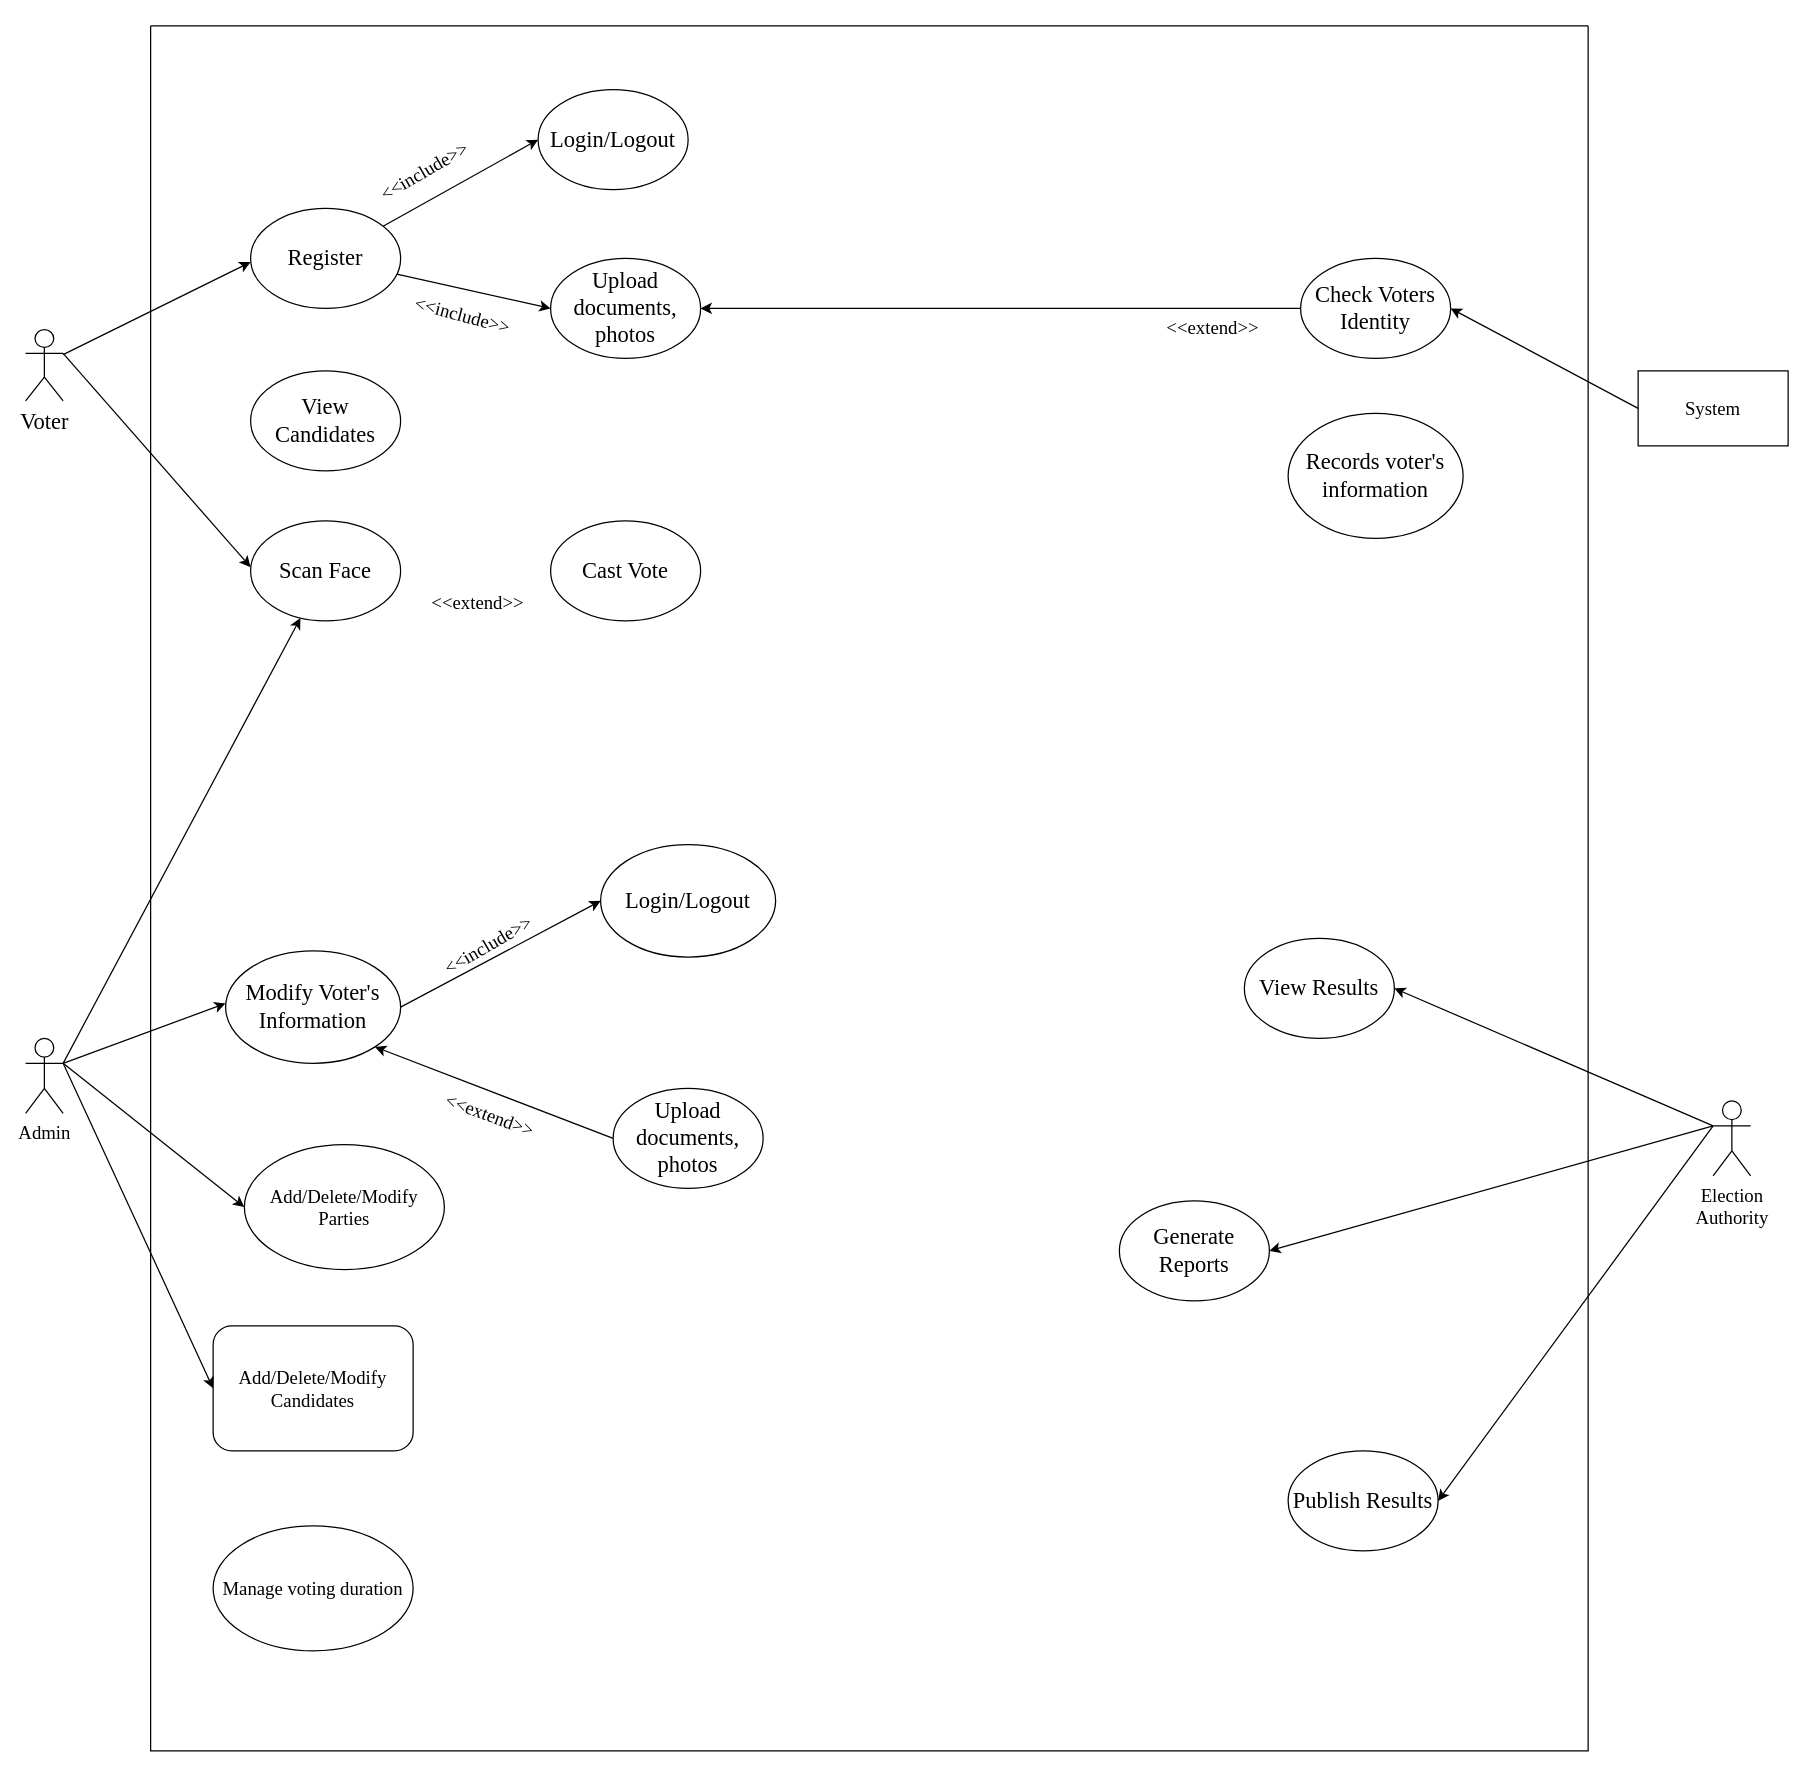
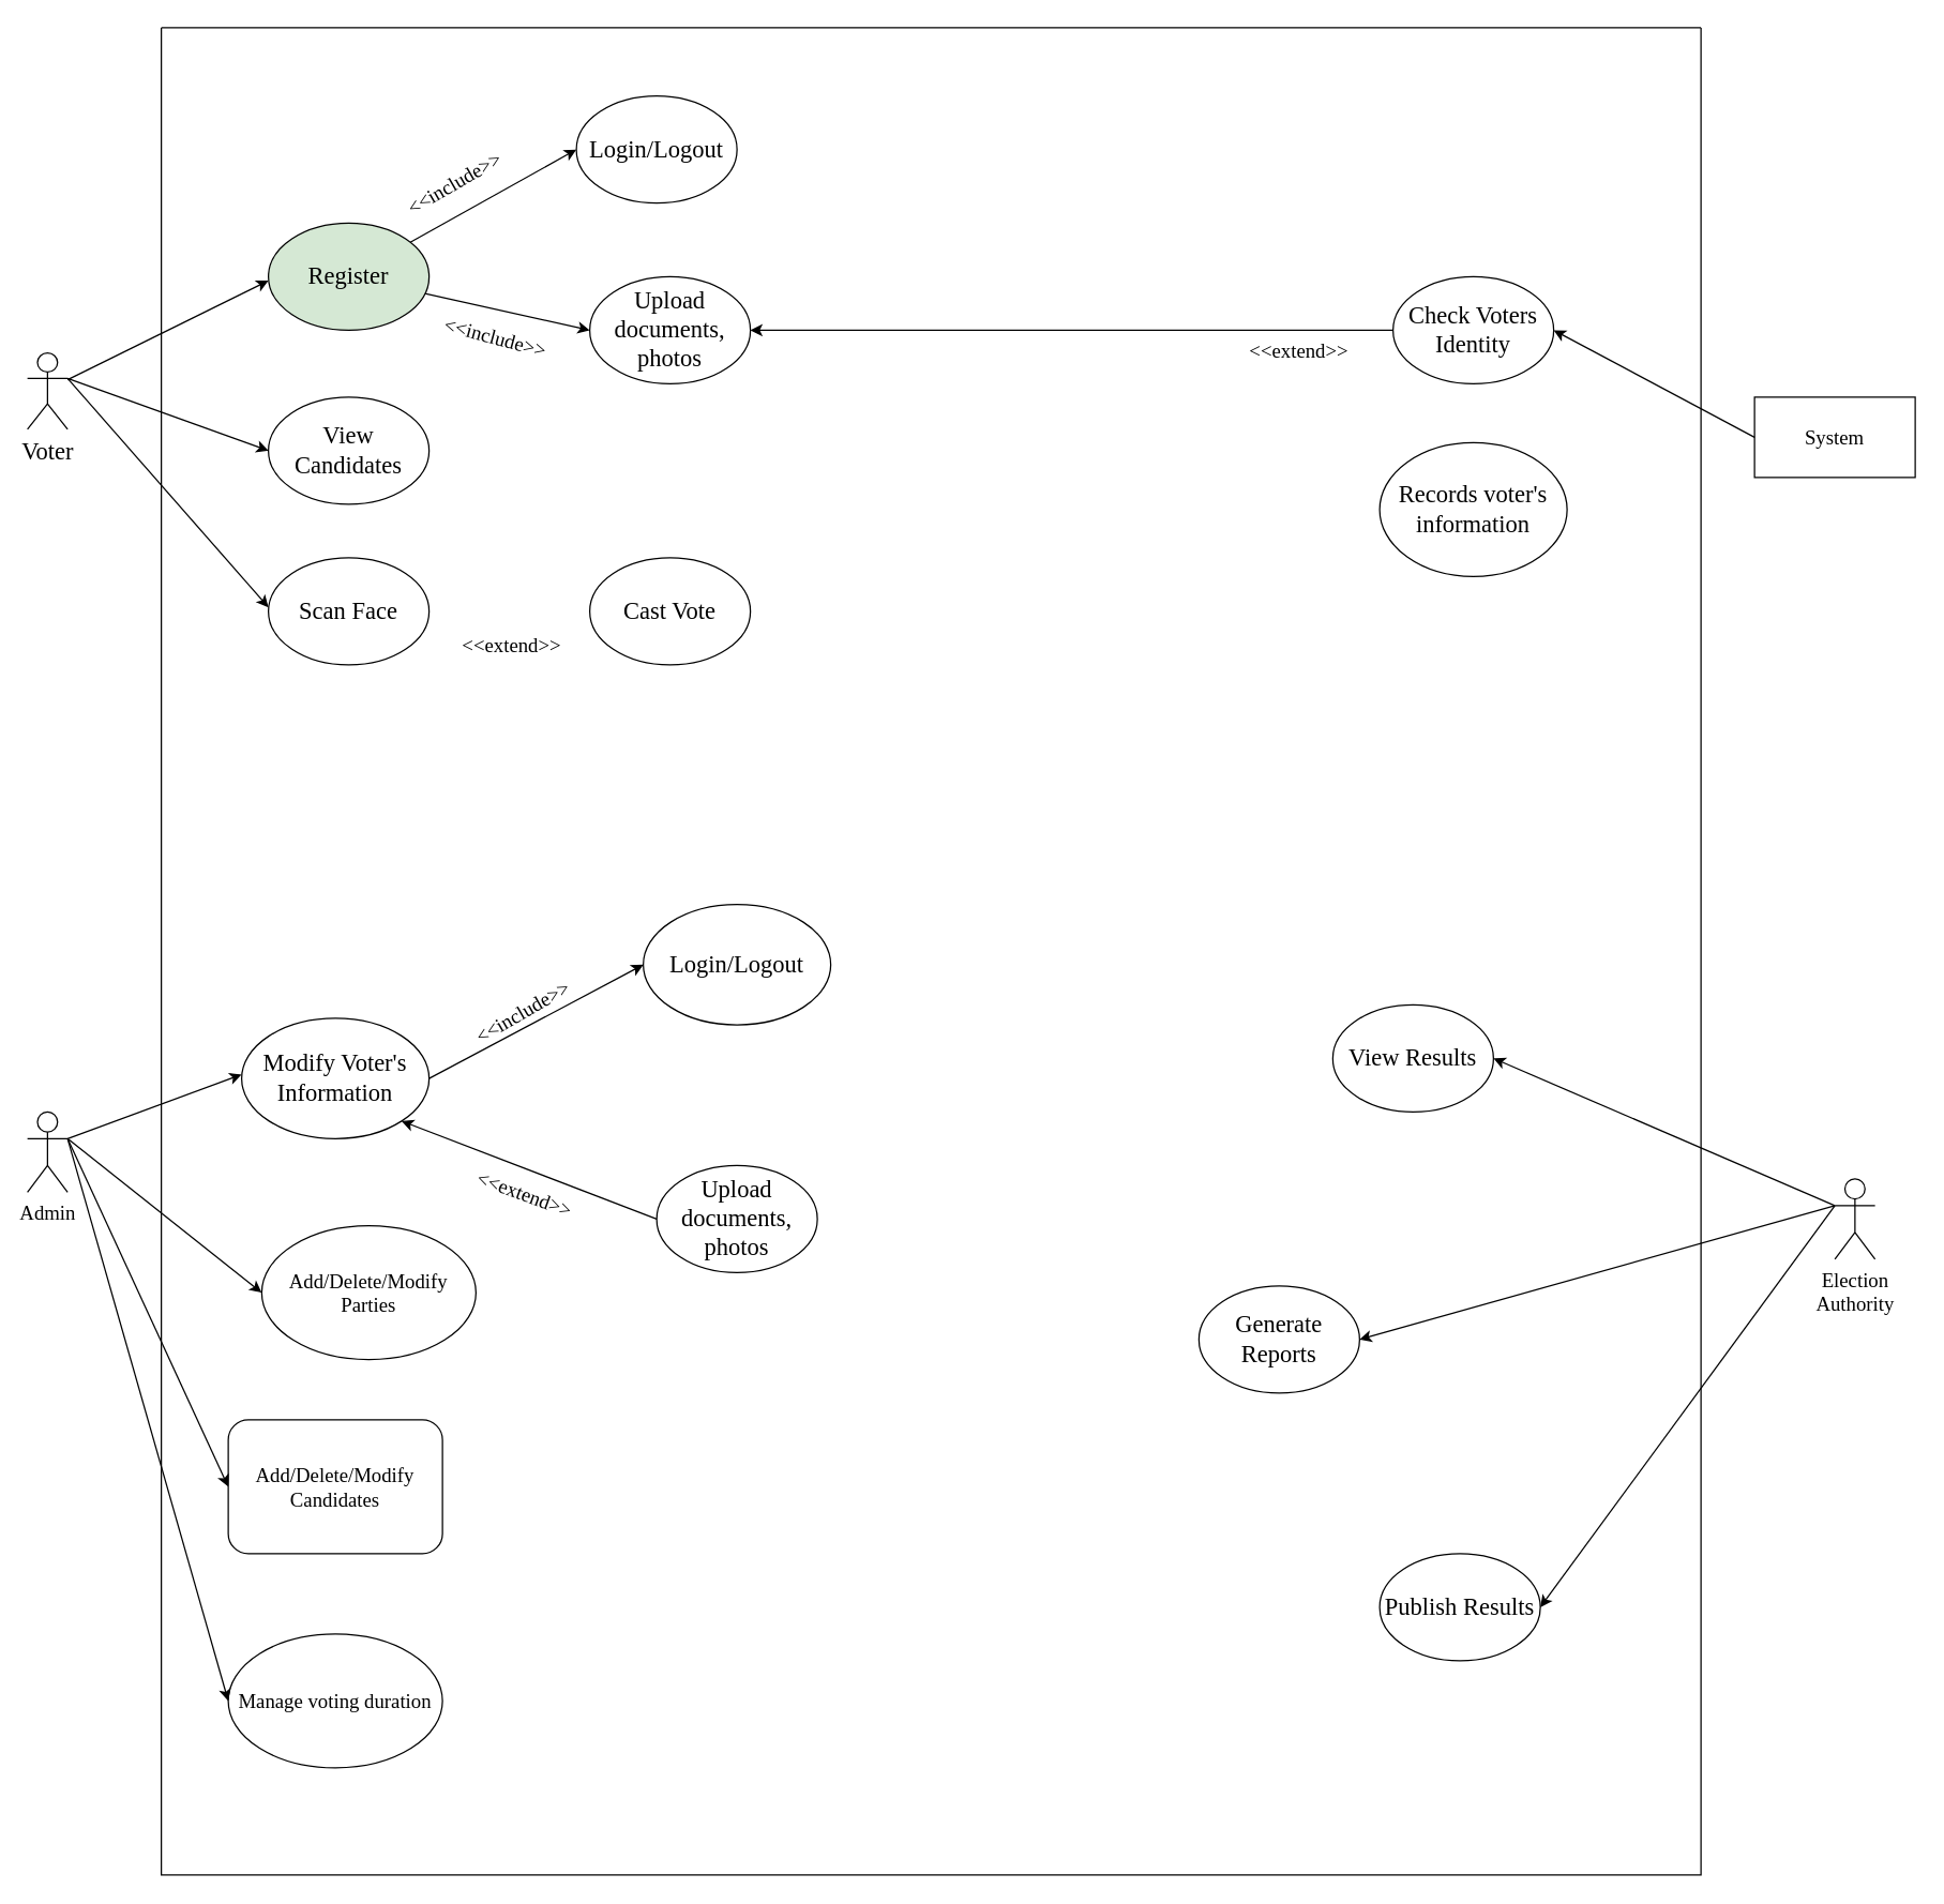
- <mxCell id="3" value="Register" style="ellipse;whiteSpace=wrap;html=1;fontFamily=Times New Roman;fontSize=18;" vertex="1" parent="1"><mxGeometry x="200" y="166" width="120" height="80" as="geometry" /></mxCell>
+ <mxCell id="3" value="Register" style="ellipse;whiteSpace=wrap;html=1;fontFamily=Times New Roman;fontSize=18;fillColor=#d5e8d4;" vertex="1" parent="1"><mxGeometry x="200" y="166" width="120" height="80" as="geometry" /></mxCell>
+ <mxCell id="27" value="" style="endArrow=classic;html=1;rounded=0;fontFamily=Times New Roman;fontSize=15;entryX=0;entryY=0.5;entryDx=0;entryDy=0;exitX=1;exitY=0.333;exitDx=0;exitDy=0;exitPerimeter=0;" edge="1" parent="1" source="2" target="8"><mxGeometry width="50" height="50" relative="1" as="geometry"><mxPoint x="60" y="293" as="sourcePoint" /><mxPoint x="210" y="219" as="targetPoint" /></mxGeometry></mxCell>
- <mxCell id="33" value="" style="endArrow=classic;html=1;rounded=0;fontFamily=Times New Roman;fontSize=15;exitX=1;exitY=0.333;exitDx=0;exitDy=0;exitPerimeter=0;" edge="1" parent="1" source="13" target="9"><mxGeometry width="50" height="50" relative="1" as="geometry"><mxPoint x="70" y="870" as="sourcePoint" /><mxPoint x="190" y="970" as="targetPoint" /></mxGeometry></mxCell>
+ <mxCell id="33" value="" style="endArrow=classic;html=1;rounded=0;fontFamily=Times New Roman;fontSize=15;exitX=1;exitY=0.333;exitDx=0;exitDy=0;exitPerimeter=0;entryX=0;entryY=0.5;entryDx=0;entryDy=0;" edge="1" parent="1" source="13" target="20"><mxGeometry width="50" height="50" relative="1" as="geometry"><mxPoint x="70" y="870" as="sourcePoint" /><mxPoint x="190" y="970" as="targetPoint" /></mxGeometry></mxCell>
